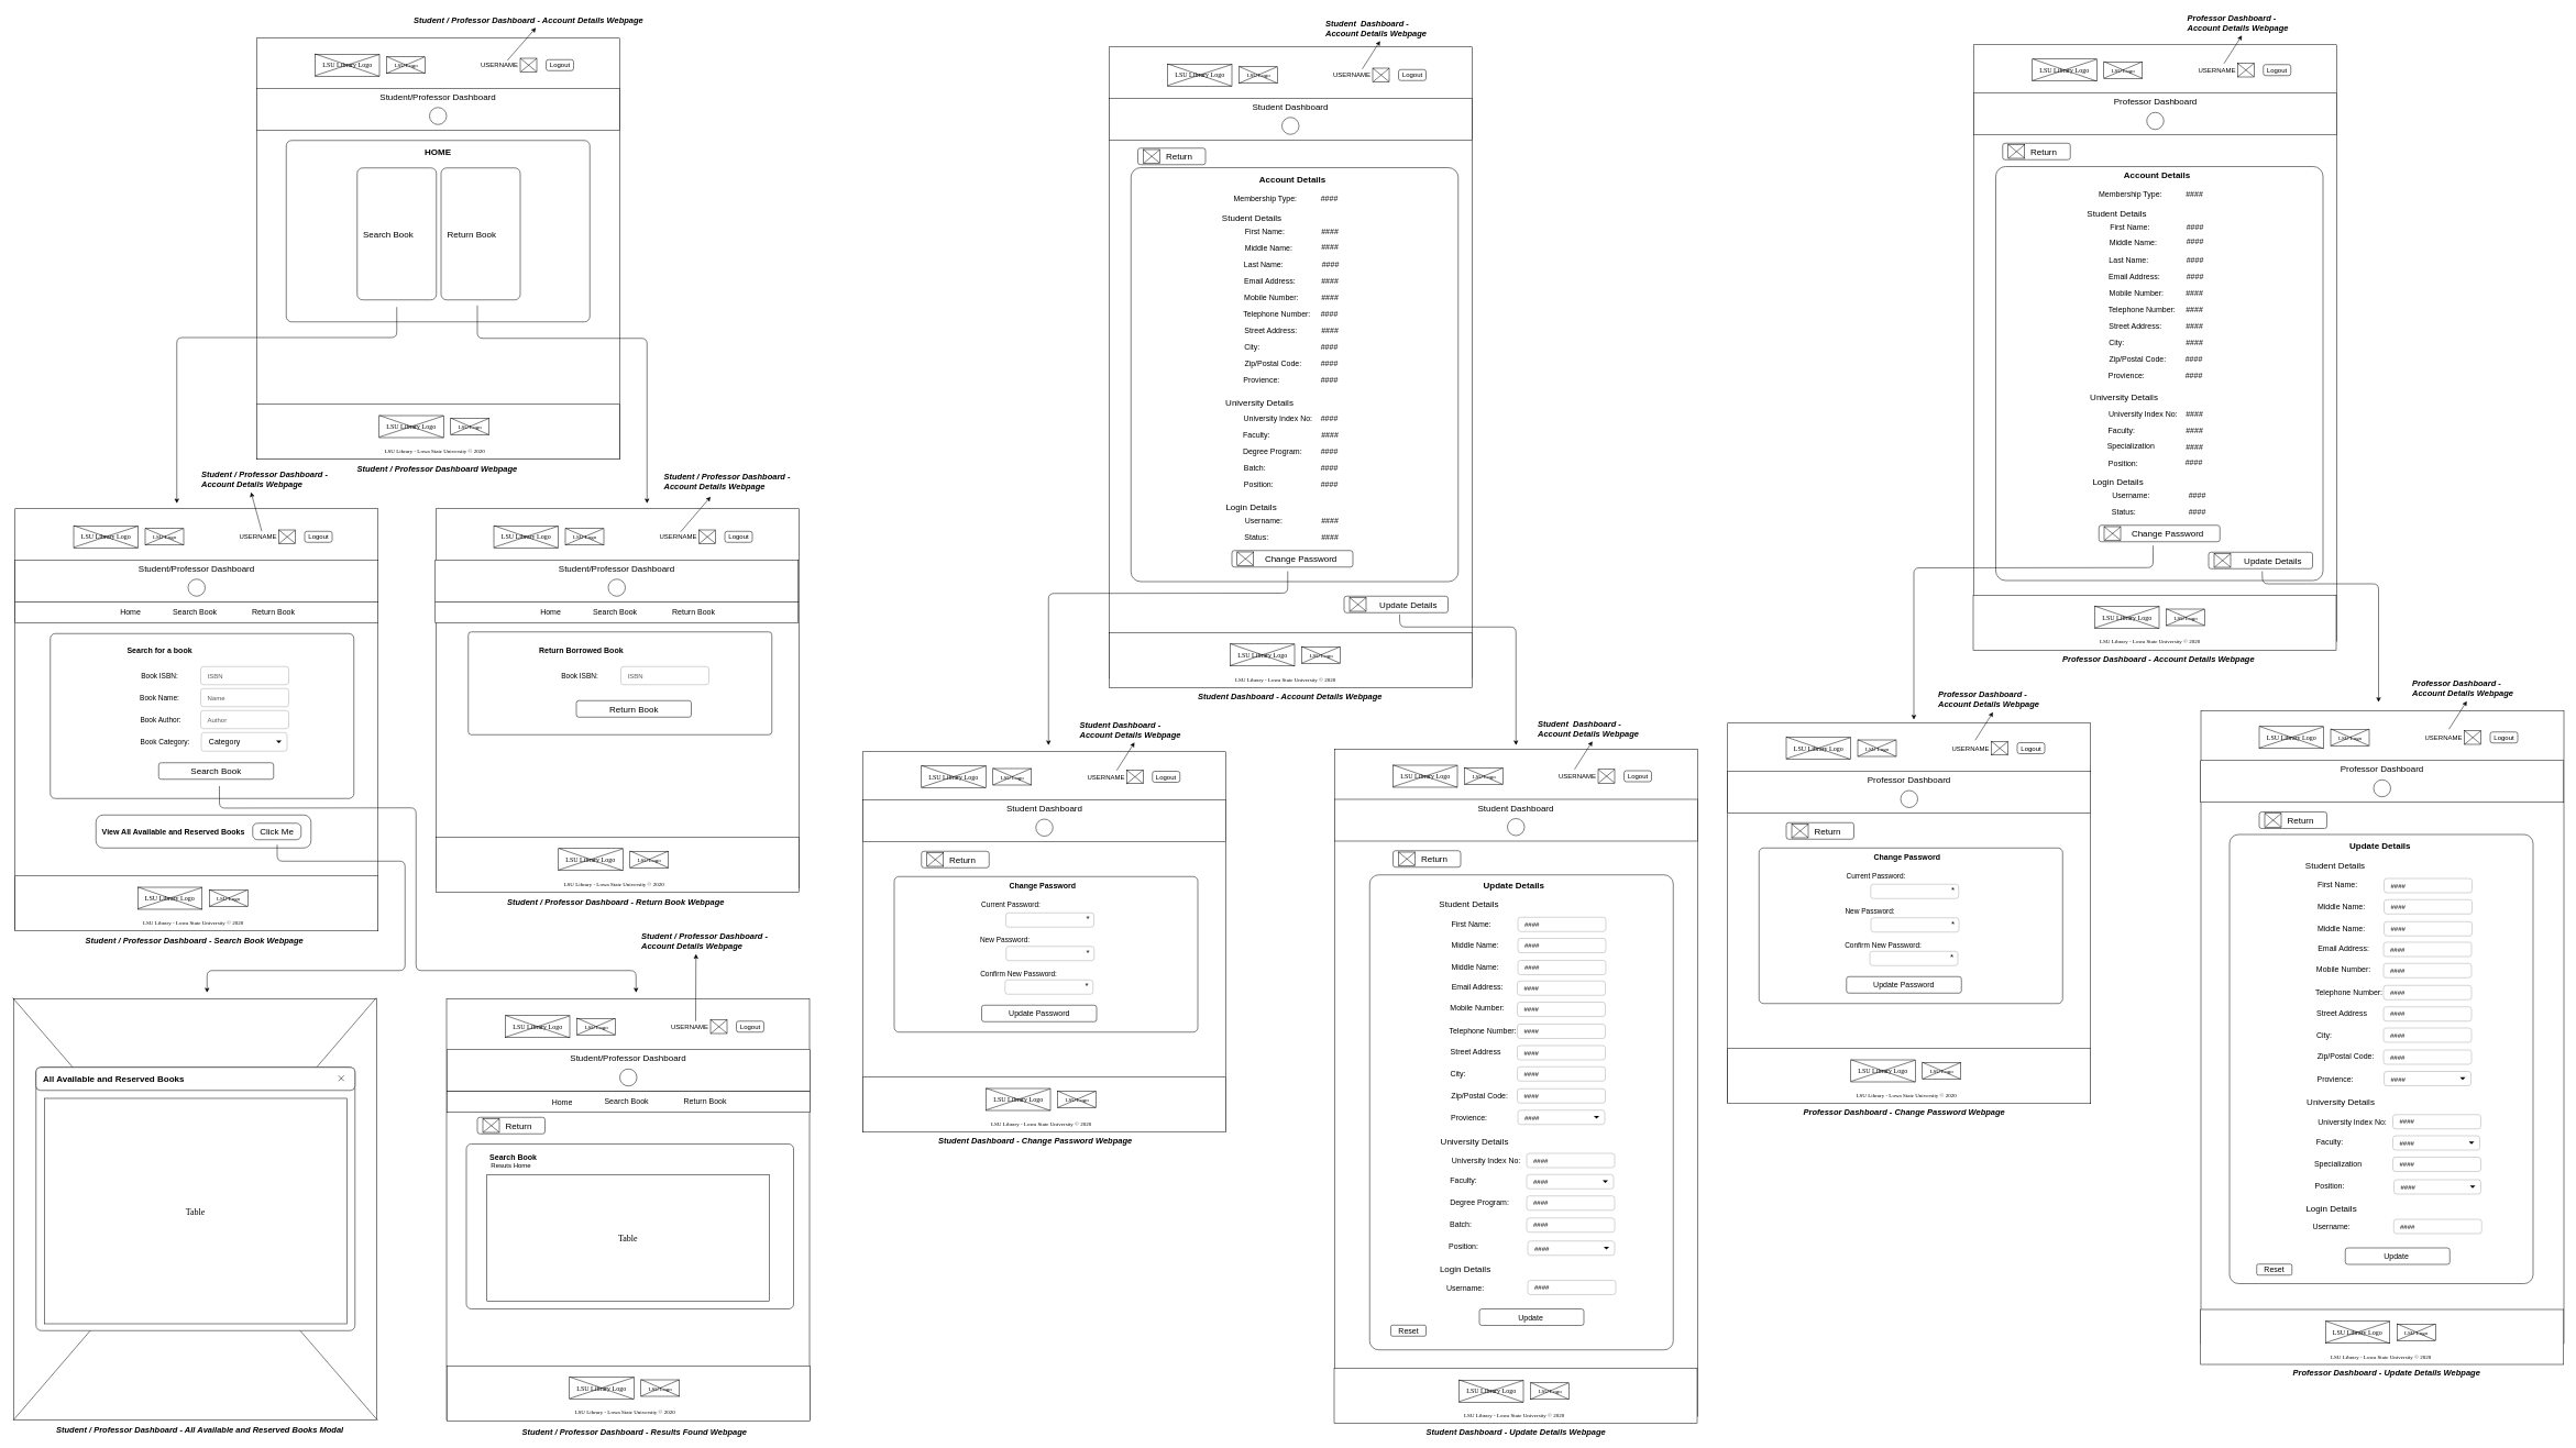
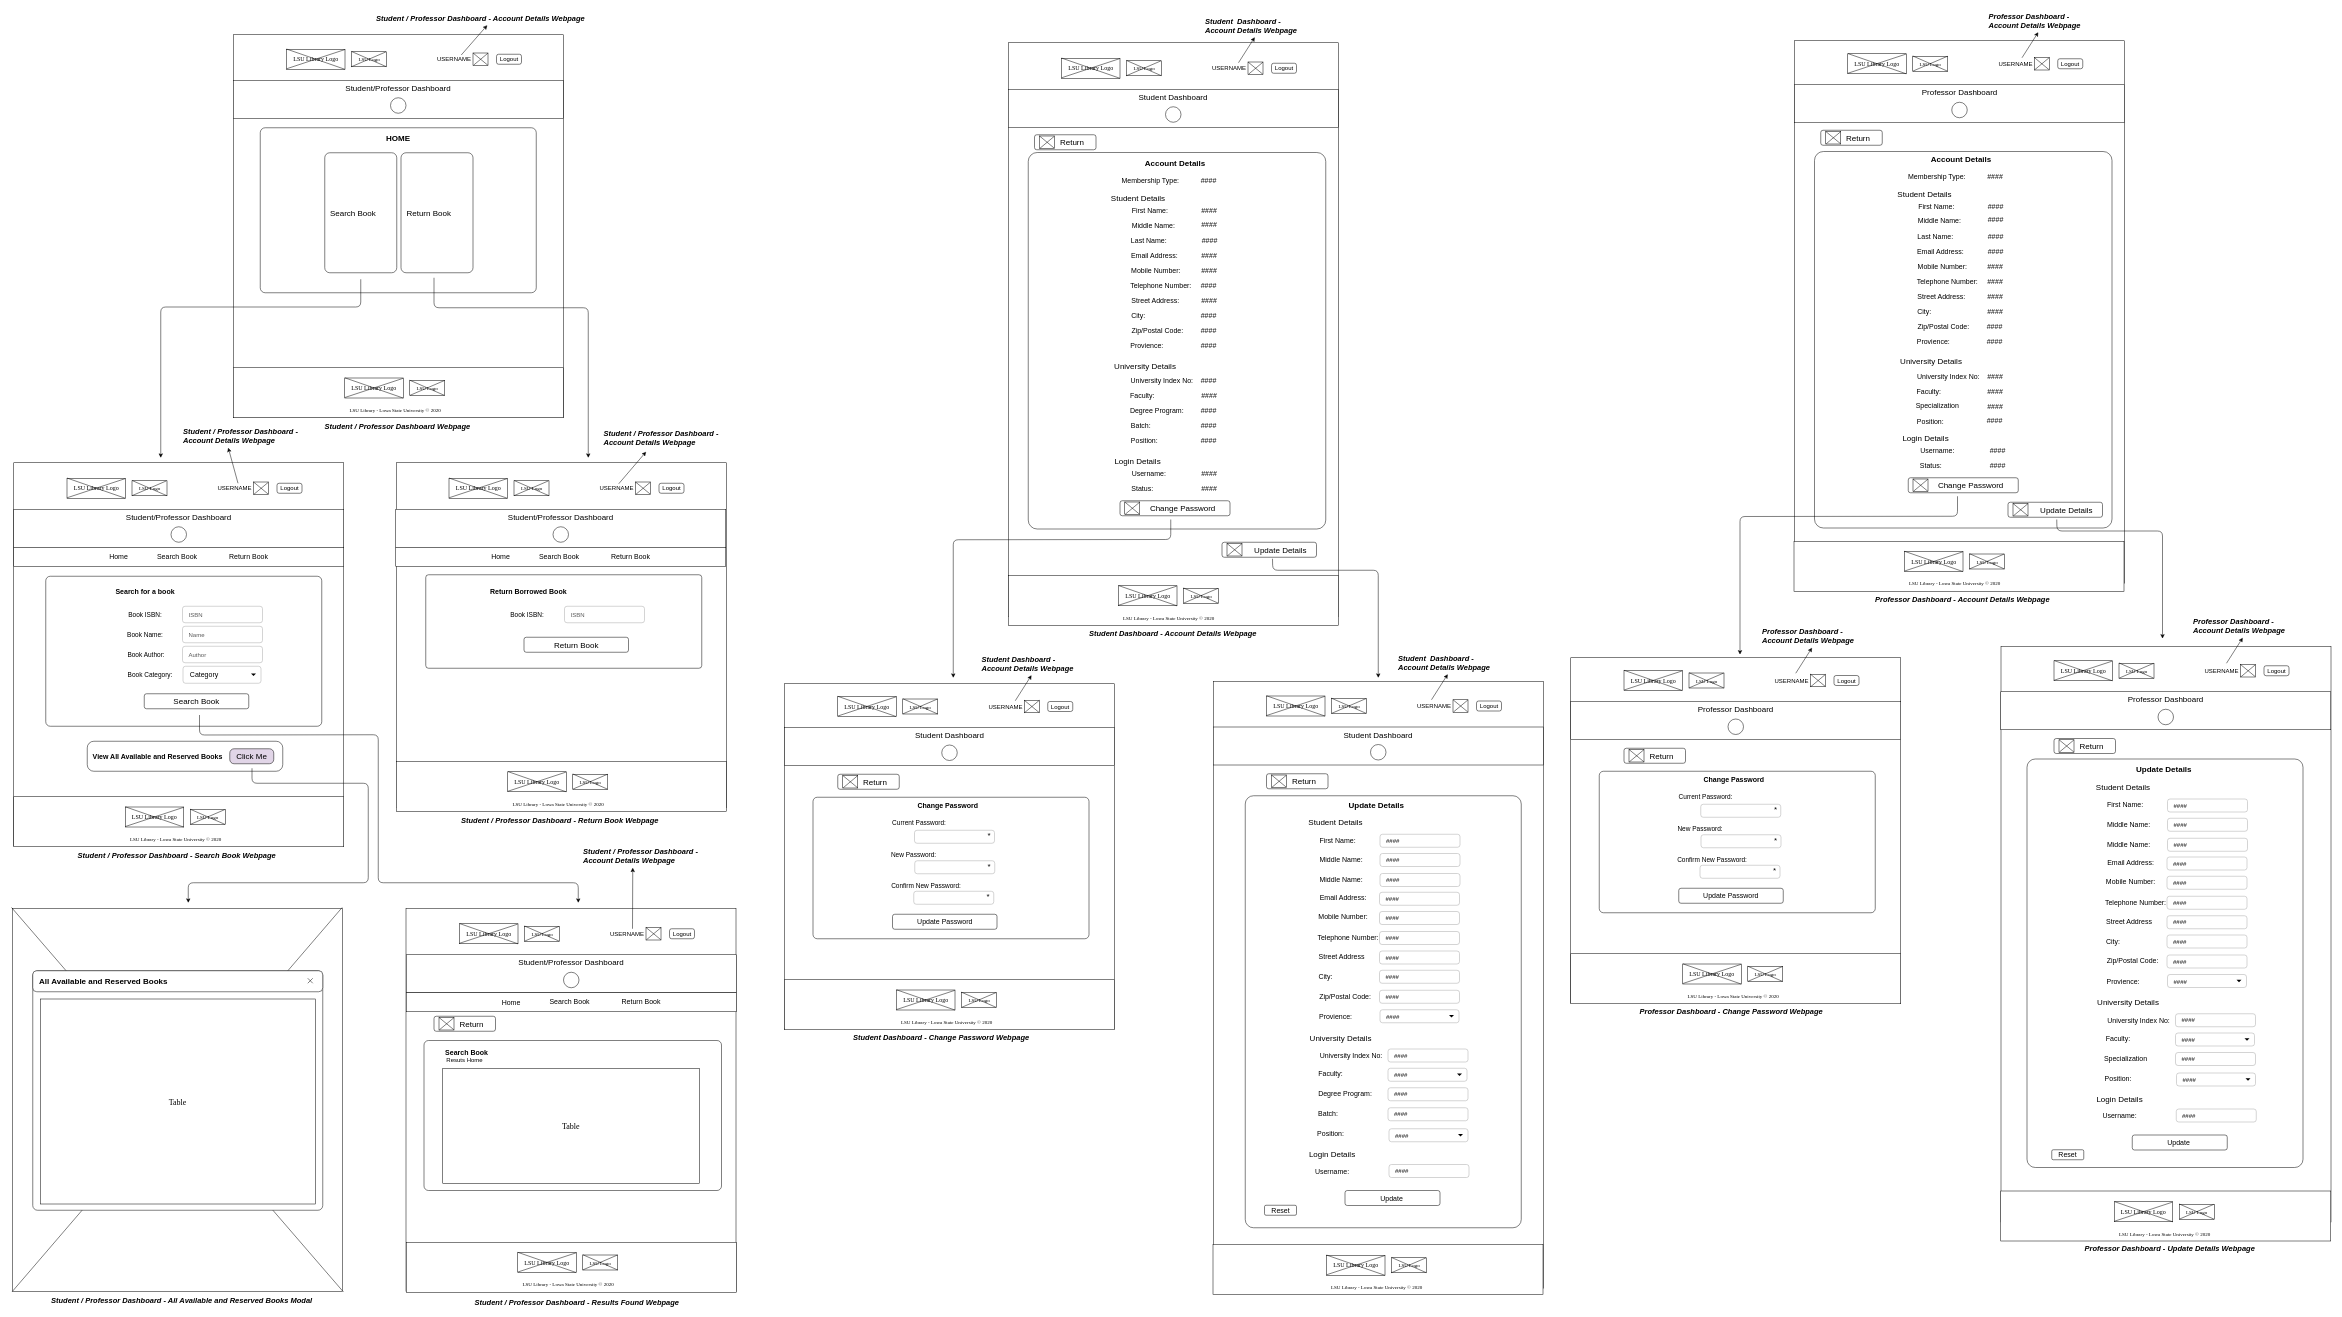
- <mxCell id="71" value="Click Me" style="rounded=1;whiteSpace=wrap;html=1;labelBackgroundColor=none;strokeColor=#000000;strokeWidth=1;fontFamily=Helvetica;fontSize=16;fontColor=#000000;align=center;arcSize=29;" vertex="1" parent="1"><mxGeometry x="459" y="1497" width="88" height="30" as="geometry" /></mxCell>
+ <mxCell id="71" value="Click Me" style="rounded=1;whiteSpace=wrap;html=1;labelBackgroundColor=none;strokeColor=#000000;strokeWidth=1;fontFamily=Helvetica;fontSize=16;fontColor=#000000;align=center;arcSize=29;fillColor=#e1d5e7;" vertex="1" parent="1"><mxGeometry x="459" y="1497" width="88" height="30" as="geometry" /></mxCell>
- <mxCell id="299" value="&lt;b&gt;&lt;font style=&quot;font-size: 15px&quot;&gt;&lt;i&gt;Student Dashboard - Update Details Webpage&lt;/i&gt;&lt;/font&gt;&lt;/b&gt;" style="text;html=1;resizable=0;points=[];autosize=1;align=left;verticalAlign=top;spacingTop=-4;fontSize=13;fontFamily=Helvetica;fontColor=#000000;" vertex="1" parent="1"><mxGeometry x="2591" y="2591.5" width="340" height="20" as="geometry" /></mxCell>
